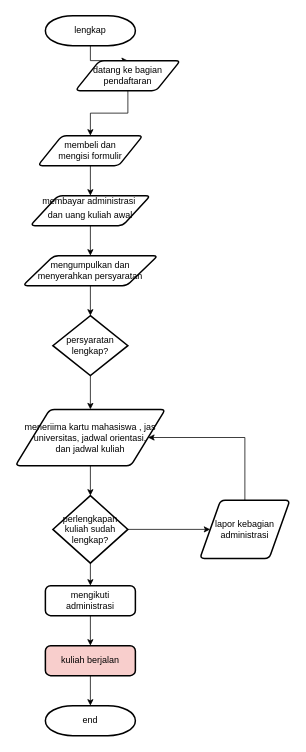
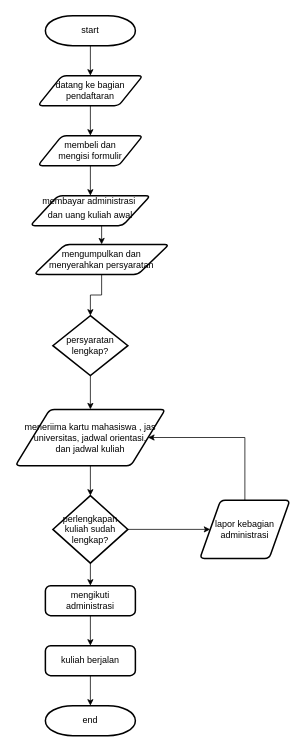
- <mxCell id="3" value="lengkap" style="strokeWidth=2;html=1;shape=mxgraph.flowchart.terminator;whiteSpace=wrap;" vertex="1" parent="1"><mxGeometry x="60" y="20" width="120" height="40" as="geometry" /></mxCell>
+ <mxCell id="3" value="start" style="strokeWidth=2;html=1;shape=mxgraph.flowchart.terminator;whiteSpace=wrap;" vertex="1" parent="1"><mxGeometry x="60" y="20" width="120" height="40" as="geometry" /></mxCell>
- <mxCell id="5" value="datang ke bagian pendaftaran" style="shape=parallelogram;html=1;strokeWidth=2;perimeter=parallelogramPerimeter;whiteSpace=wrap;rounded=1;arcSize=12;size=0.23;" vertex="1" parent="1"><mxGeometry x="100" y="80" width="140" height="40" as="geometry" /></mxCell>
+ <mxCell id="5" value="datang ke bagian pendaftaran" style="shape=parallelogram;html=1;strokeWidth=2;perimeter=parallelogramPerimeter;whiteSpace=wrap;rounded=1;arcSize=12;size=0.23;" vertex="1" parent="1"><mxGeometry x="50" y="100" width="140" height="40" as="geometry" /></mxCell>
- <mxCell id="11" value="mengumpulkan dan menyerahkan persyaratan" style="shape=parallelogram;html=1;strokeWidth=2;perimeter=parallelogramPerimeter;whiteSpace=wrap;rounded=1;arcSize=12;size=0.23;" vertex="1" parent="1"><mxGeometry x="30" y="340" width="180" height="40" as="geometry" /></mxCell>
+ <mxCell id="11" value="mengumpulkan dan menyerahkan persyaratan" style="shape=parallelogram;html=1;strokeWidth=2;perimeter=parallelogramPerimeter;whiteSpace=wrap;rounded=1;arcSize=12;size=0.23;" vertex="1" parent="1"><mxGeometry x="45" y="325" width="180" height="40" as="geometry" /></mxCell>
- <mxCell id="24" value="kuliah berjalan" style="rounded=1;whiteSpace=wrap;html=1;absoluteArcSize=1;arcSize=14;strokeWidth=2;fillColor=#f8cecc;" vertex="1" parent="1"><mxGeometry x="60" y="860" width="120" height="40" as="geometry" /></mxCell>
+ <mxCell id="24" value="kuliah berjalan" style="rounded=1;whiteSpace=wrap;html=1;absoluteArcSize=1;arcSize=14;strokeWidth=2;" vertex="1" parent="1"><mxGeometry x="60" y="860" width="120" height="40" as="geometry" /></mxCell>
